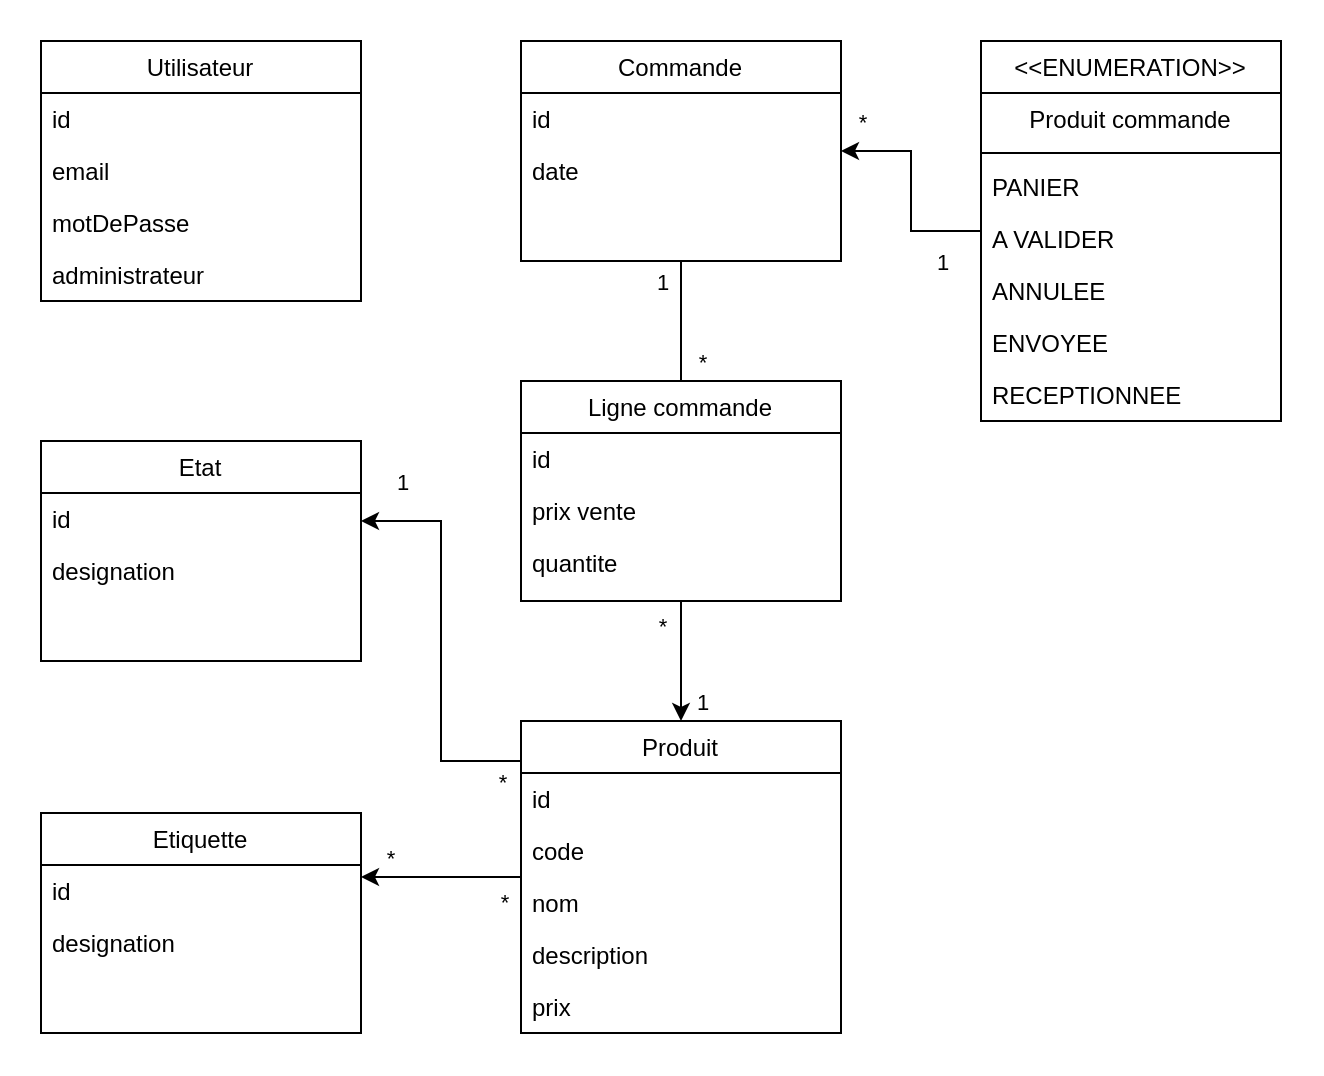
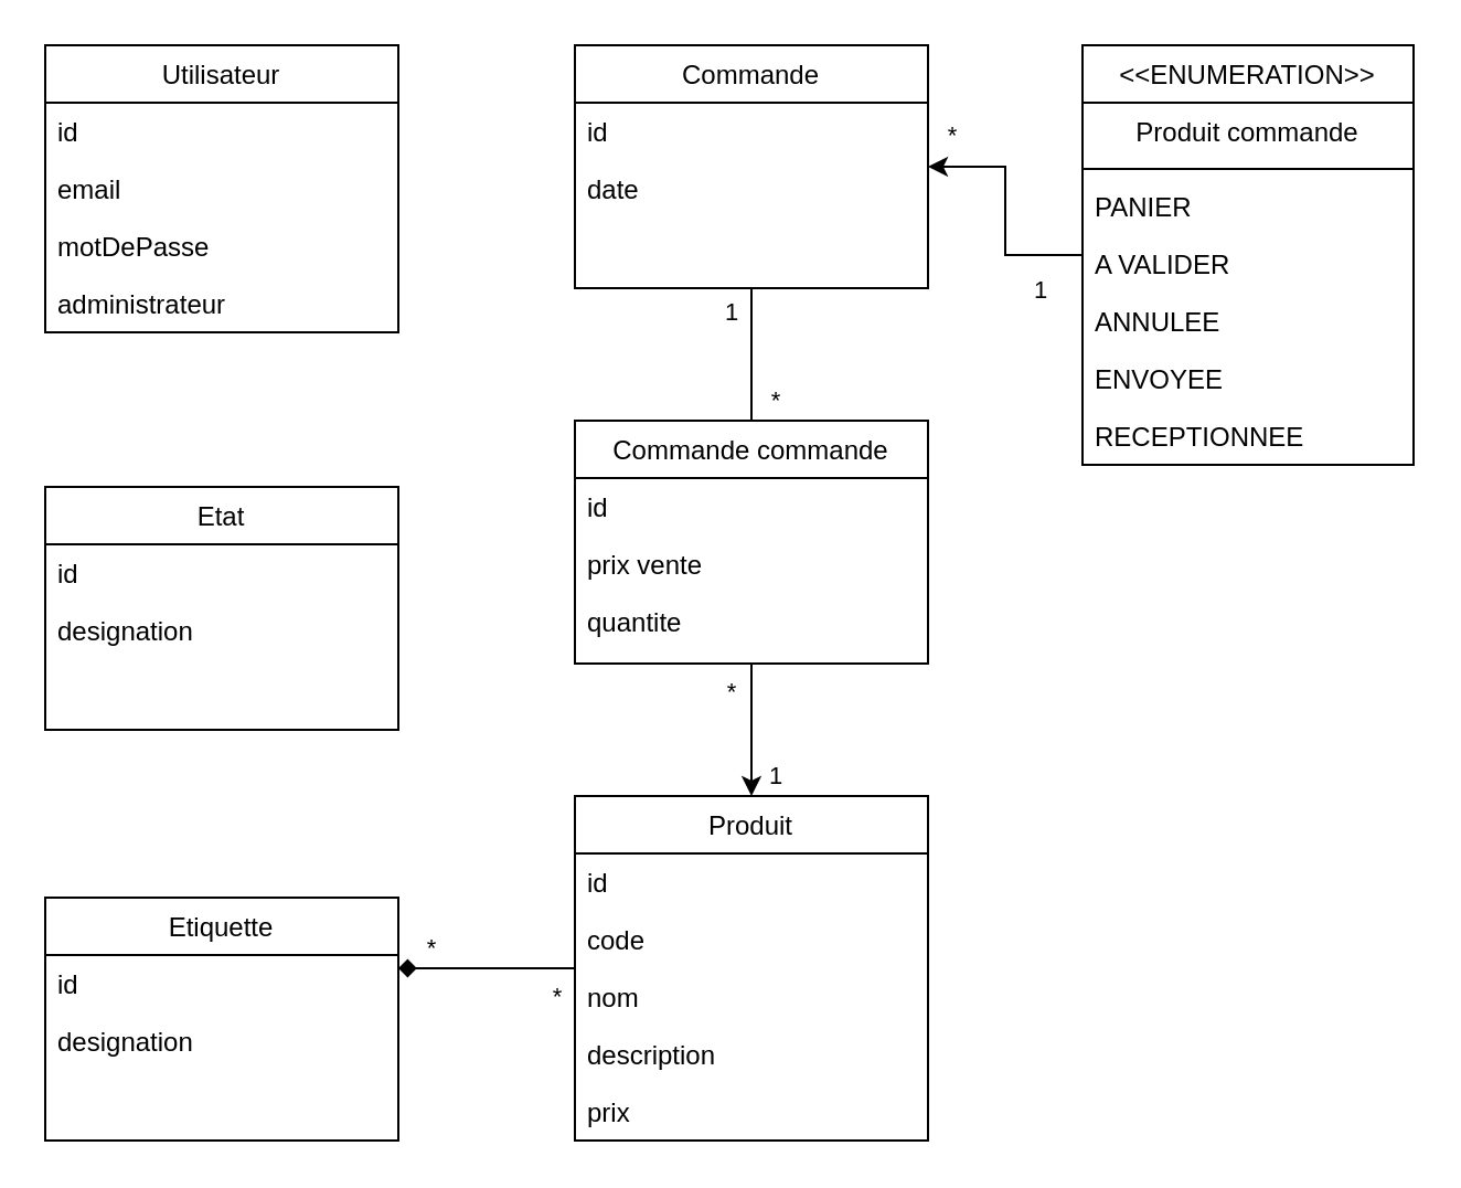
- <mxCell id="16" value="Ligne commande" style="swimlane;fontStyle=0;align=center;verticalAlign=top;childLayout=stackLayout;horizontal=1;startSize=26;horizontalStack=0;resizeParent=1;resizeLast=0;collapsible=1;marginBottom=0;rounded=0;shadow=0;strokeWidth=1;" vertex="1" parent="1"><mxGeometry x="260" y="190" width="160" height="110" as="geometry"><mxRectangle x="230" y="140" width="160" height="26" as="alternateBounds" /></mxGeometry></mxCell>
+ <mxCell id="16" value="Commande commande" style="swimlane;fontStyle=0;align=center;verticalAlign=top;childLayout=stackLayout;horizontal=1;startSize=26;horizontalStack=0;resizeParent=1;resizeLast=0;collapsible=1;marginBottom=0;rounded=0;shadow=0;strokeWidth=1;" vertex="1" parent="1"><mxGeometry x="260" y="190" width="160" height="110" as="geometry"><mxRectangle x="230" y="140" width="160" height="26" as="alternateBounds" /></mxGeometry></mxCell>
- <mxCell id="20" style="edgeStyle=orthogonalEdgeStyle;rounded=0;orthogonalLoop=1;jettySize=auto;html=1;" edge="1" parent="1" source="26" target="32"><mxGeometry relative="1" as="geometry"><Array as="points"><mxPoint x="220" y="380" /><mxPoint x="220" y="260" /></Array></mxGeometry></mxCell>
- <mxCell id="21" value="*" style="edgeLabel;html=1;align=center;verticalAlign=middle;resizable=0;points=[];" vertex="1" connectable="0" parent="20"><mxGeometry x="-0.809" y="-3" relative="1" as="geometry"><mxPoint x="9" y="13" as="offset" /></mxGeometry></mxCell>
- <mxCell id="22" value="1" style="edgeLabel;html=1;align=center;verticalAlign=middle;resizable=0;points=[];" vertex="1" connectable="0" parent="20"><mxGeometry x="0.496" y="-1" relative="1" as="geometry"><mxPoint x="-21" y="-30" as="offset" /></mxGeometry></mxCell>
- <mxCell id="23" style="edgeStyle=orthogonalEdgeStyle;rounded=0;orthogonalLoop=1;jettySize=auto;html=1;" edge="1" parent="1" source="26" target="35"><mxGeometry relative="1" as="geometry"><Array as="points"><mxPoint x="180" y="438" /><mxPoint x="180" y="438" /></Array></mxGeometry></mxCell>
+ <mxCell id="23" style="edgeStyle=orthogonalEdgeStyle;rounded=0;orthogonalLoop=1;jettySize=auto;html=1;endArrow=diamond;" edge="1" parent="1" source="26" target="35"><mxGeometry relative="1" as="geometry"><Array as="points"><mxPoint x="180" y="438" /><mxPoint x="180" y="438" /></Array></mxGeometry></mxCell>
